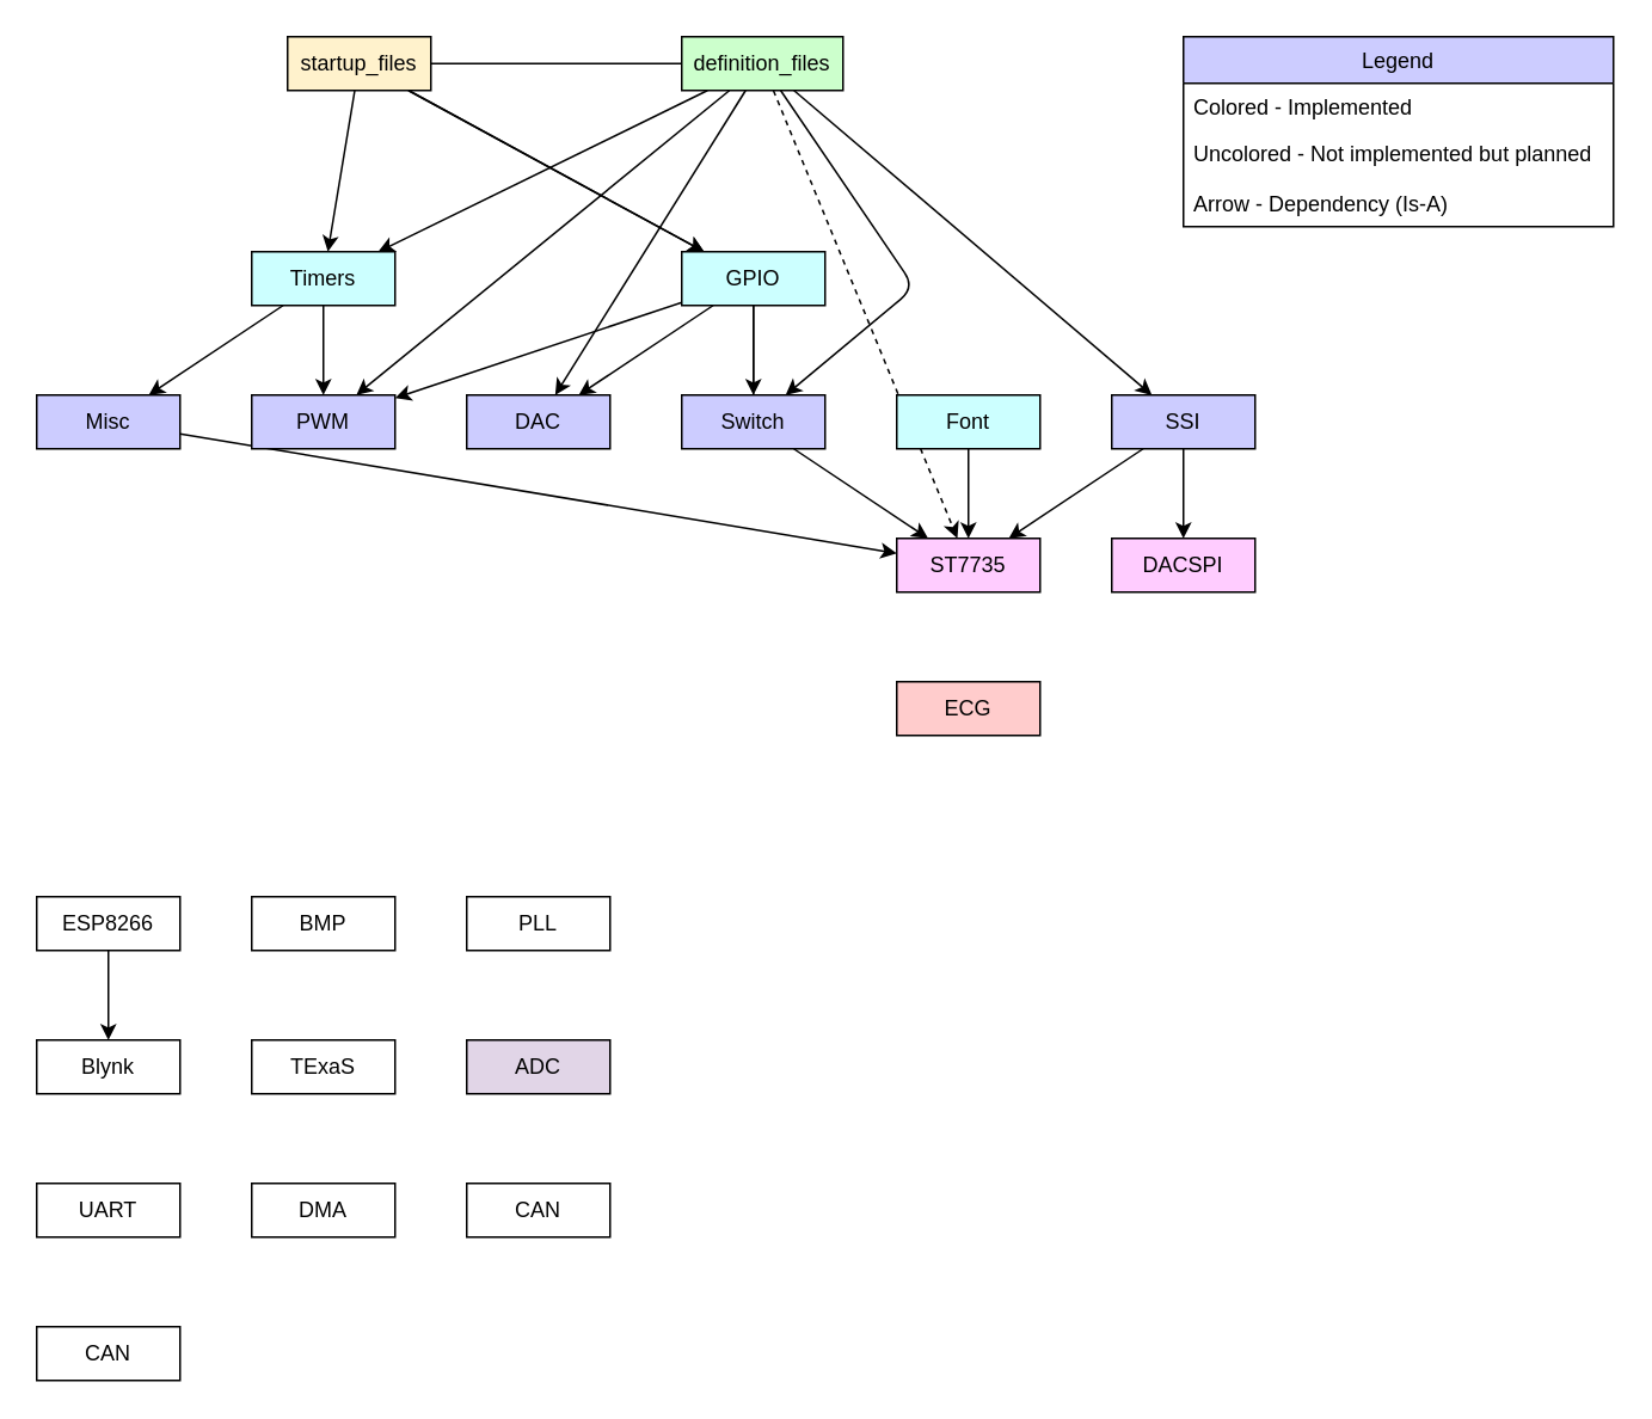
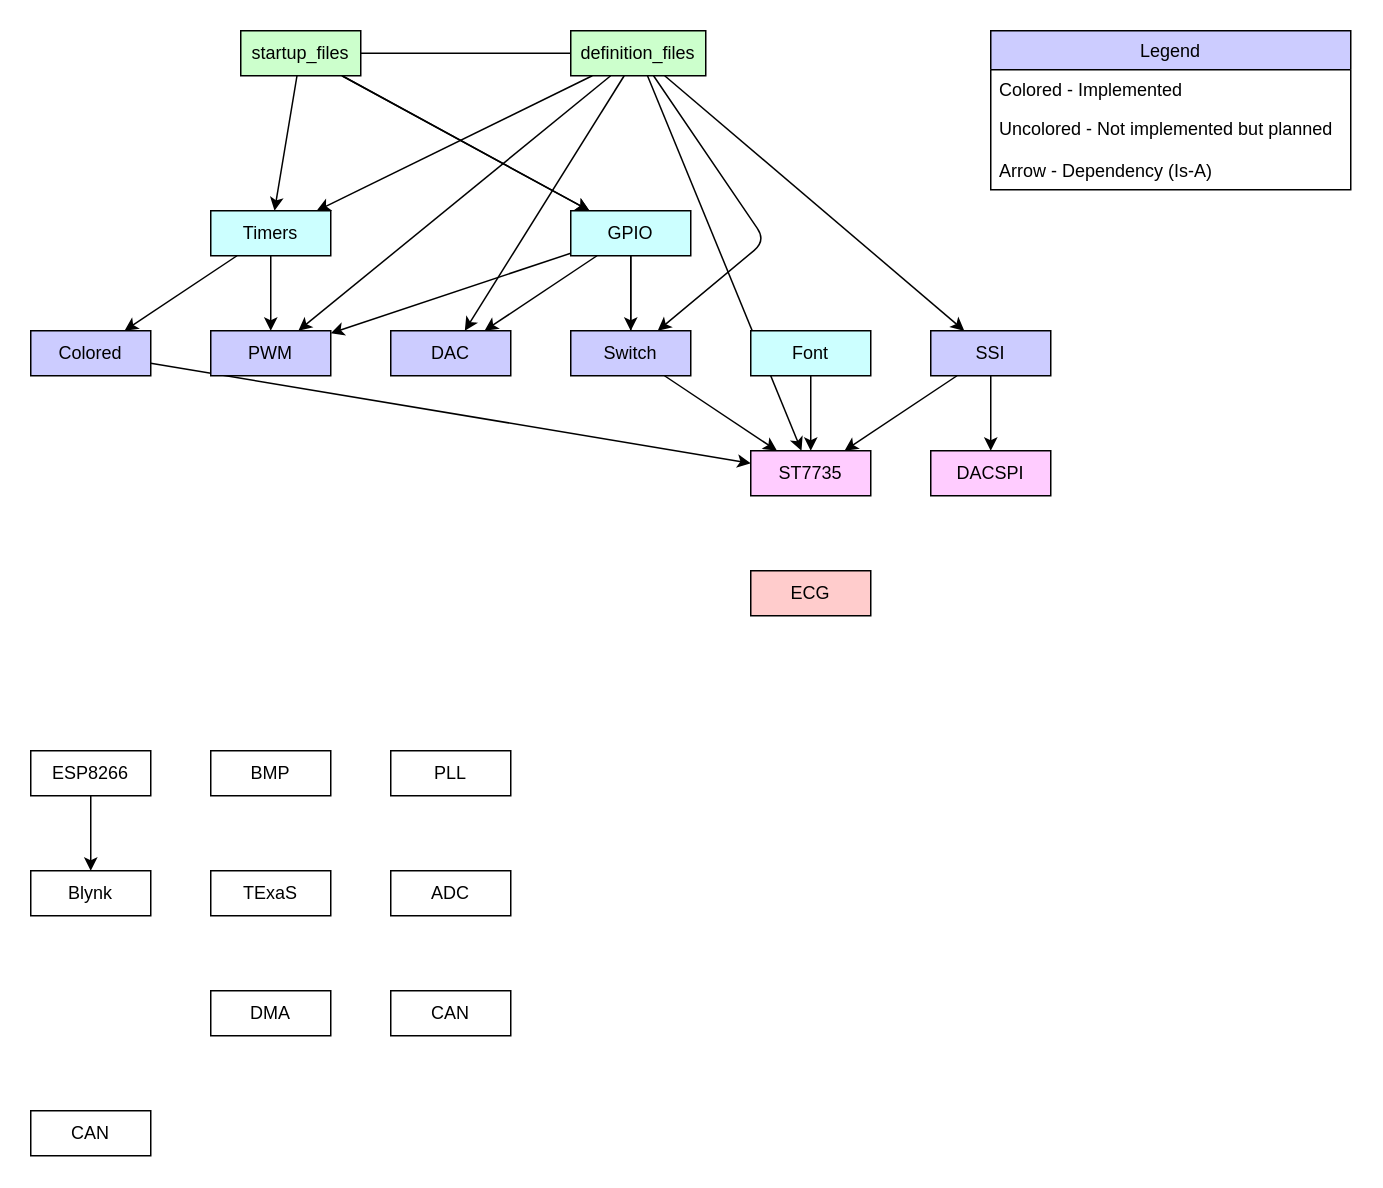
- <mxCell id="37" value="startup_files" style="whiteSpace=wrap;html=1;fillColor=#fff2cc;" vertex="1" parent="1"><mxGeometry x="160" y="20" width="80" height="30" as="geometry" /></mxCell>
+ <mxCell id="37" value="startup_files" style="whiteSpace=wrap;html=1;fillColor=#CCFFCC;" vertex="1" parent="1"><mxGeometry x="160" y="20" width="80" height="30" as="geometry" /></mxCell>
- <mxCell id="16" value="" edge="1" source="4" target="13" parent="1" style="dashed=1;"><mxGeometry x="-371" y="-430" as="geometry" /></mxCell>
+ <mxCell id="16" value="" edge="1" source="4" target="13" parent="1"><mxGeometry x="-371" y="-430" as="geometry" /></mxCell>
- <mxCell id="7" value="Misc" style="whiteSpace=wrap;html=1;fillColor=#CCCCFF;" vertex="1" parent="1"><mxGeometry x="20" y="220" width="80" height="30" as="geometry" /></mxCell>
+ <mxCell id="7" value="Colored" style="whiteSpace=wrap;html=1;fillColor=#CCCCFF;" vertex="1" parent="1"><mxGeometry x="20" y="220" width="80" height="30" as="geometry" /></mxCell>
- <mxCell id="44" value="ADC" style="whiteSpace=wrap;html=1;fillColor=#e1d5e7;" vertex="1" parent="1"><mxGeometry x="260" y="580" width="80" height="30" as="geometry" /></mxCell>
+ <mxCell id="44" value="ADC" style="whiteSpace=wrap;html=1;" vertex="1" parent="1"><mxGeometry x="260" y="580" width="80" height="30" as="geometry" /></mxCell>
- <mxCell id="45" value="UART" style="whiteSpace=wrap;html=1;" vertex="1" parent="1"><mxGeometry x="20" y="660" width="80" height="30" as="geometry" /></mxCell>
